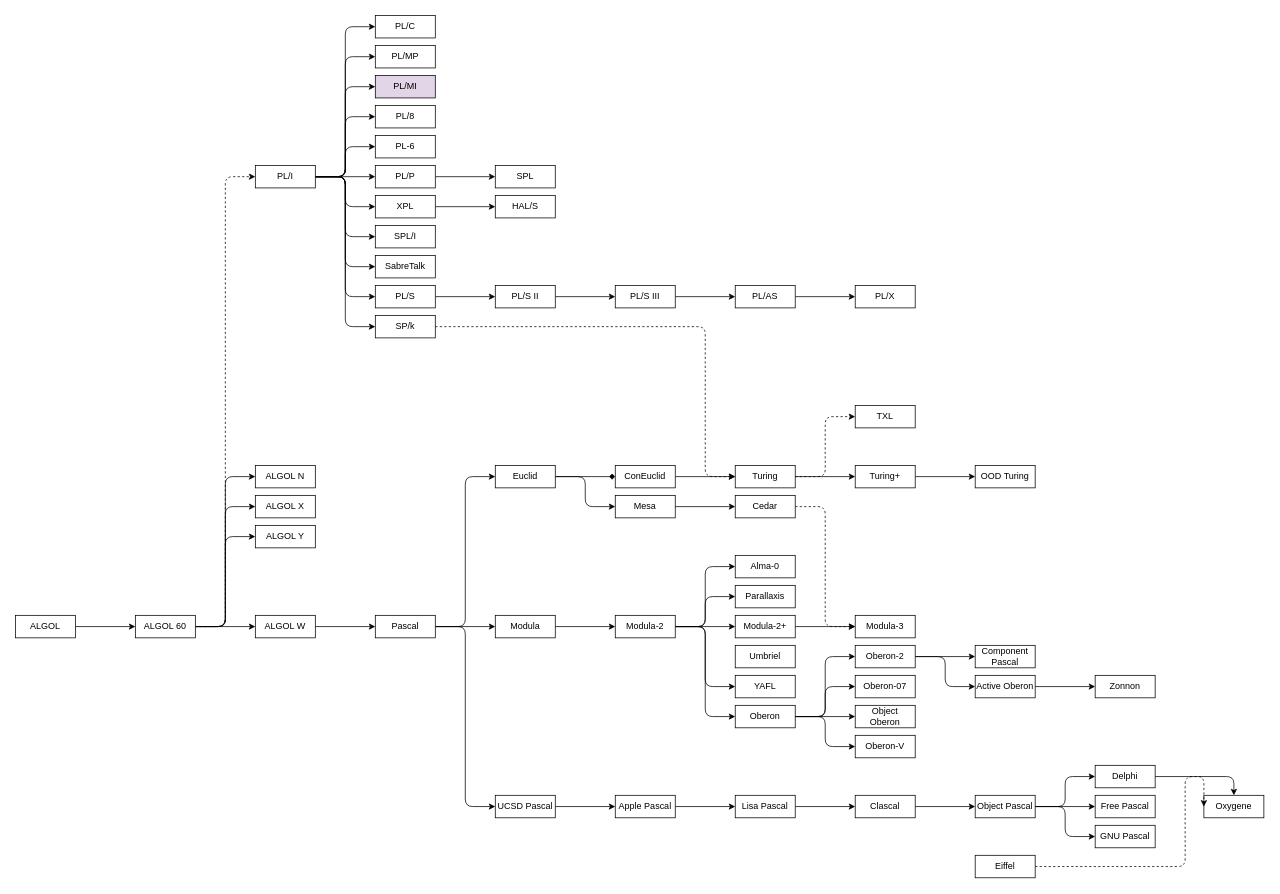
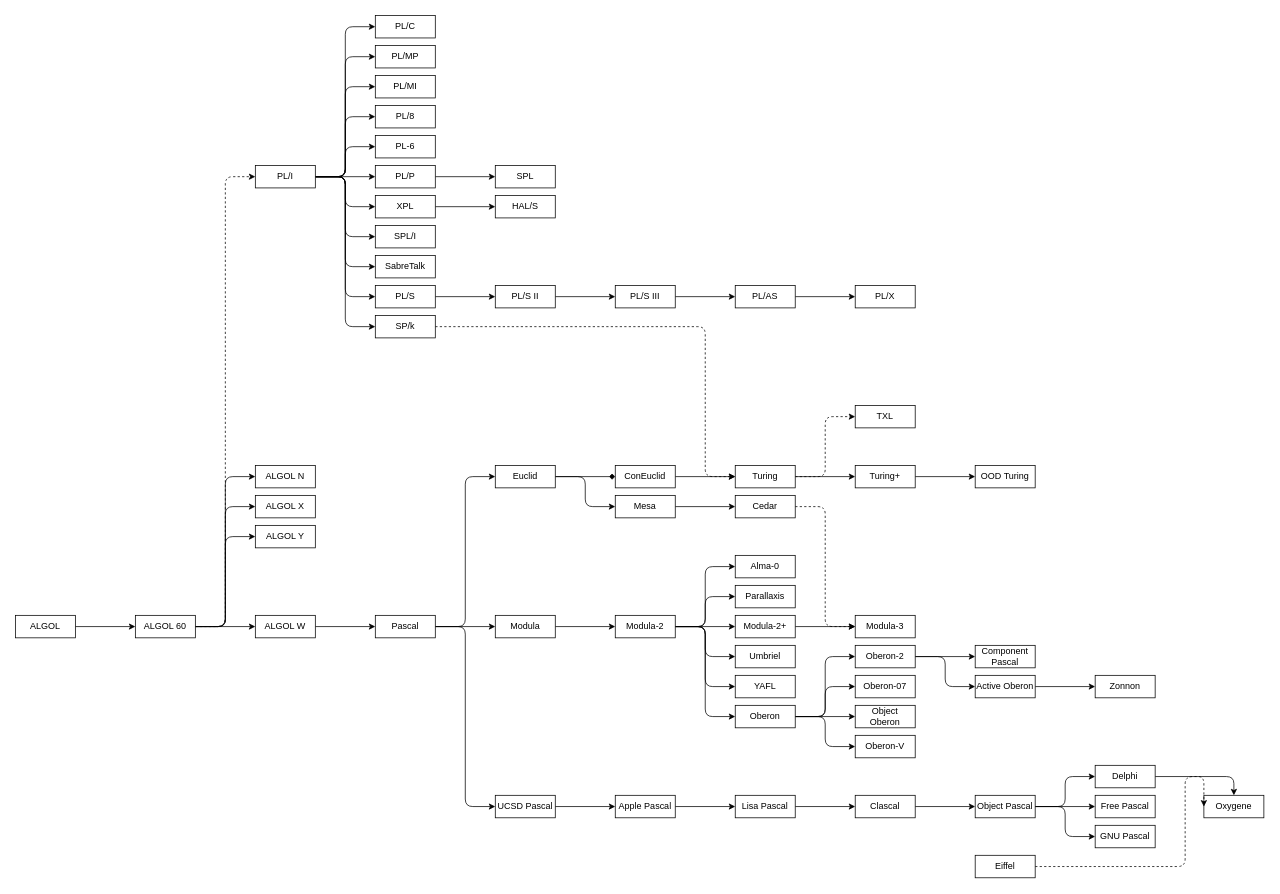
- <mxCell id="47" value="PL/MI" style="rounded=0;whiteSpace=wrap;html=1;labelBackgroundColor=none;fillColor=#e1d5e7;" vertex="1" parent="1"><mxGeometry x="500" y="100" width="80" height="30" as="geometry" /></mxCell>
+ <mxCell id="47" value="PL/MI" style="rounded=0;whiteSpace=wrap;html=1;labelBackgroundColor=none;" vertex="1" parent="1"><mxGeometry x="500" y="100" width="80" height="30" as="geometry" /></mxCell>
+ <mxCell id="76" style="edgeStyle=orthogonalEdgeStyle;orthogonalLoop=1;jettySize=auto;html=1;exitX=1;exitY=0.5;exitDx=0;exitDy=0;entryX=0;entryY=0.5;entryDx=0;entryDy=0;fontFamily=Helvetica;fontSize=12;fontColor=default;" edge="1" parent="1" source="79" target="82"><mxGeometry relative="1" as="geometry" /></mxCell>
